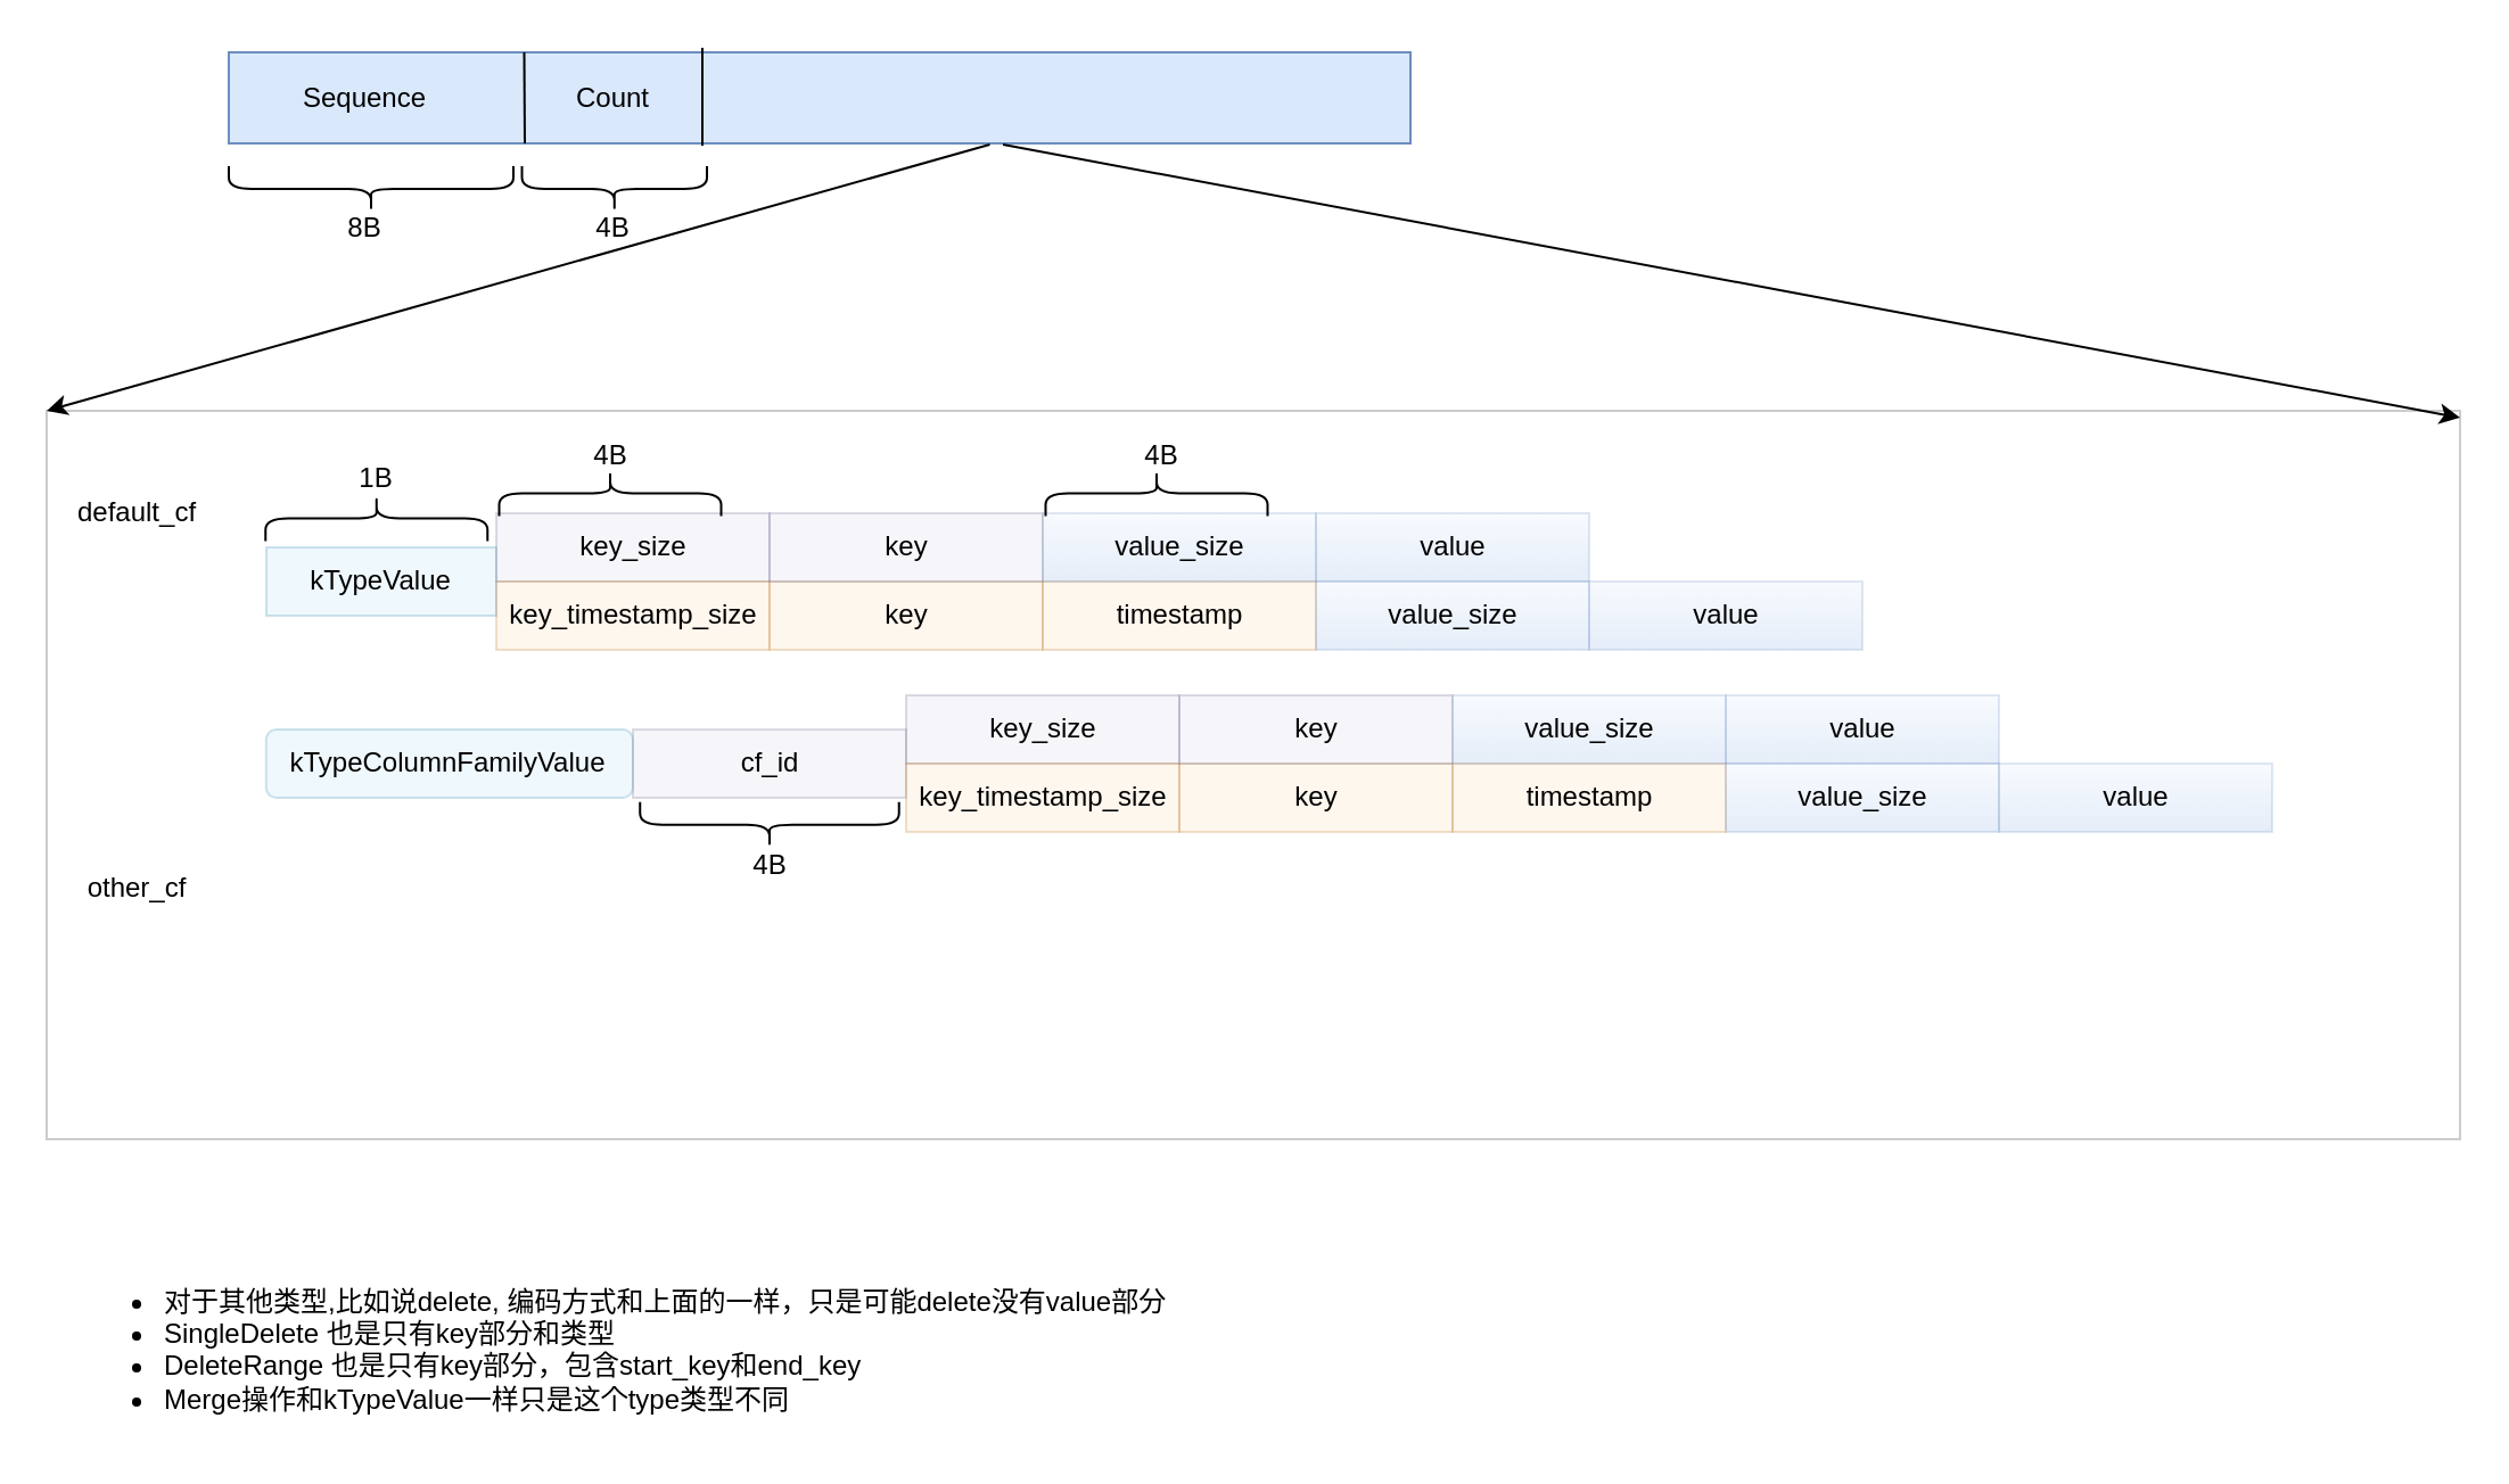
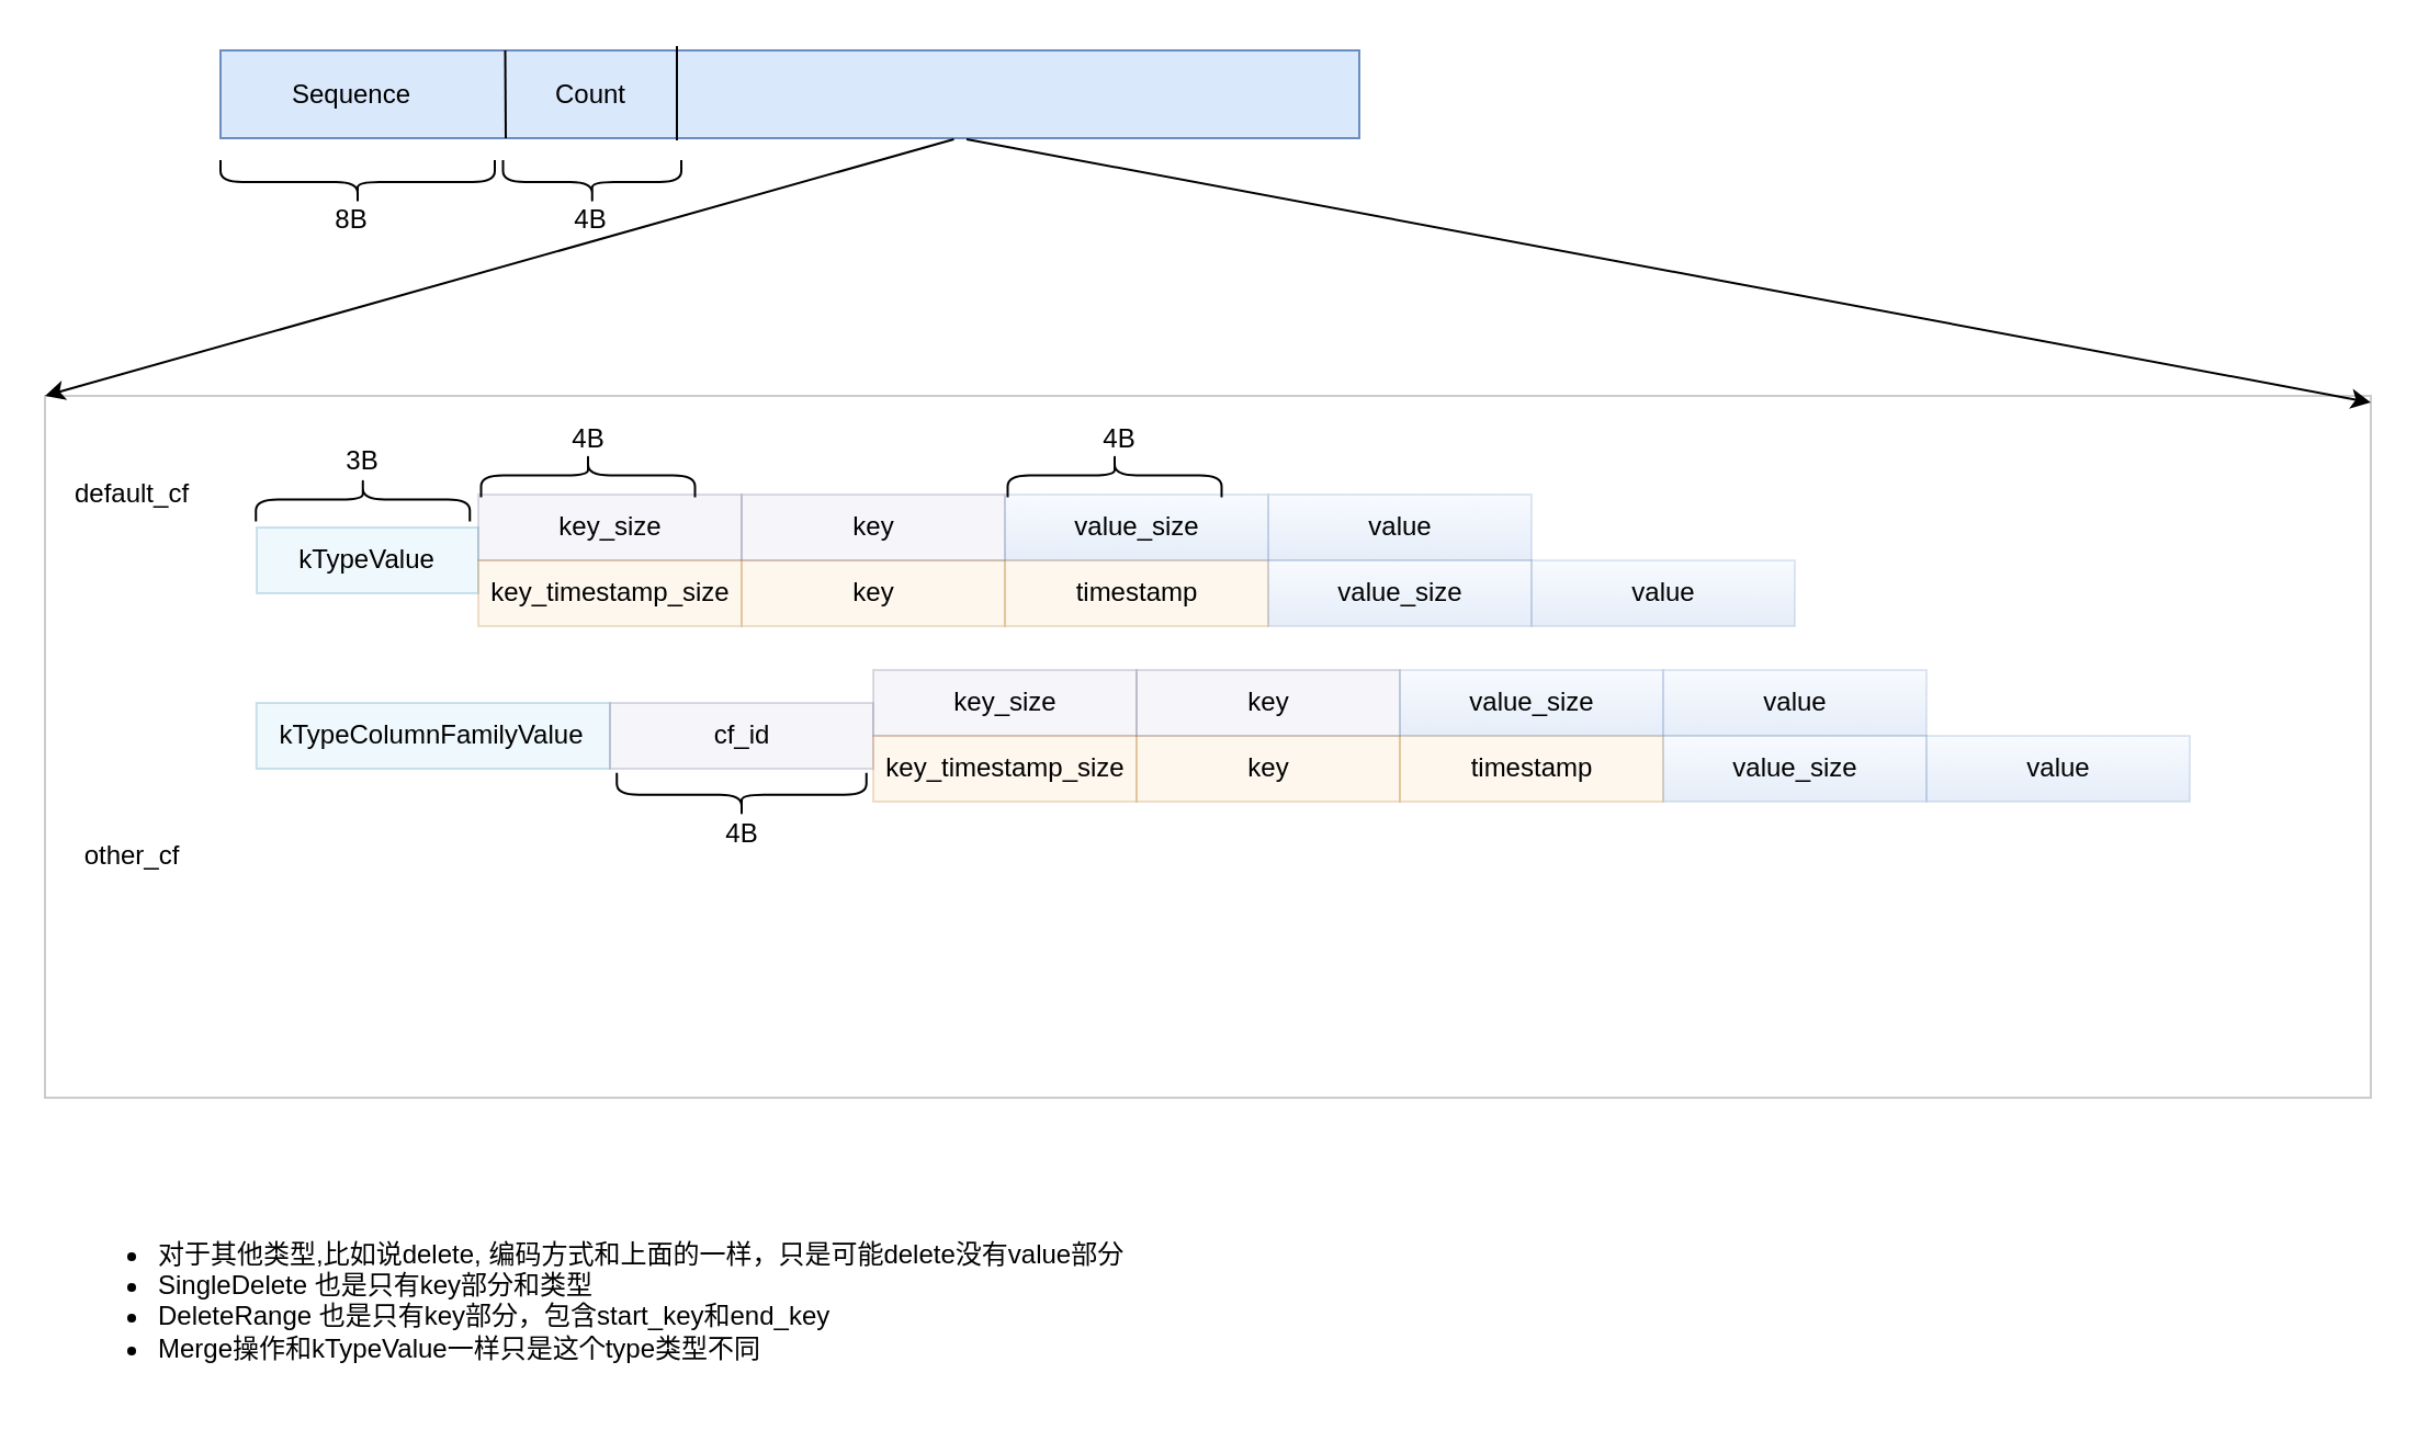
- <mxCell id="44" value="1B" style="text;html=1;strokeColor=none;fillColor=none;align=center;verticalAlign=middle;whiteSpace=wrap;rounded=0;opacity=20;" vertex="1" parent="1"><mxGeometry x="144.88" y="200" width="40" height="20" as="geometry" /></mxCell>
+ <mxCell id="44" value="3B" style="text;html=1;strokeColor=none;fillColor=none;align=center;verticalAlign=middle;whiteSpace=wrap;rounded=0;opacity=20;" vertex="1" parent="1"><mxGeometry x="144.88" y="200" width="40" height="20" as="geometry" /></mxCell>
- <mxCell id="7" value="kTypeColumnFamilyValue" style="whiteSpace=wrap;html=1;strokeWidth=1;opacity=20;perimeterSpacing=1;fillColor=#b1ddf0;strokeColor=#10739e;rounded=1;" vertex="1" parent="1"><mxGeometry x="116.38" y="320" width="161.12" height="30" as="geometry" /></mxCell>
+ <mxCell id="7" value="kTypeColumnFamilyValue" style="rounded=0;whiteSpace=wrap;html=1;strokeWidth=1;opacity=20;perimeterSpacing=1;fillColor=#b1ddf0;strokeColor=#10739e;" vertex="1" parent="1"><mxGeometry x="116.38" y="320" width="161.12" height="30" as="geometry" /></mxCell>
